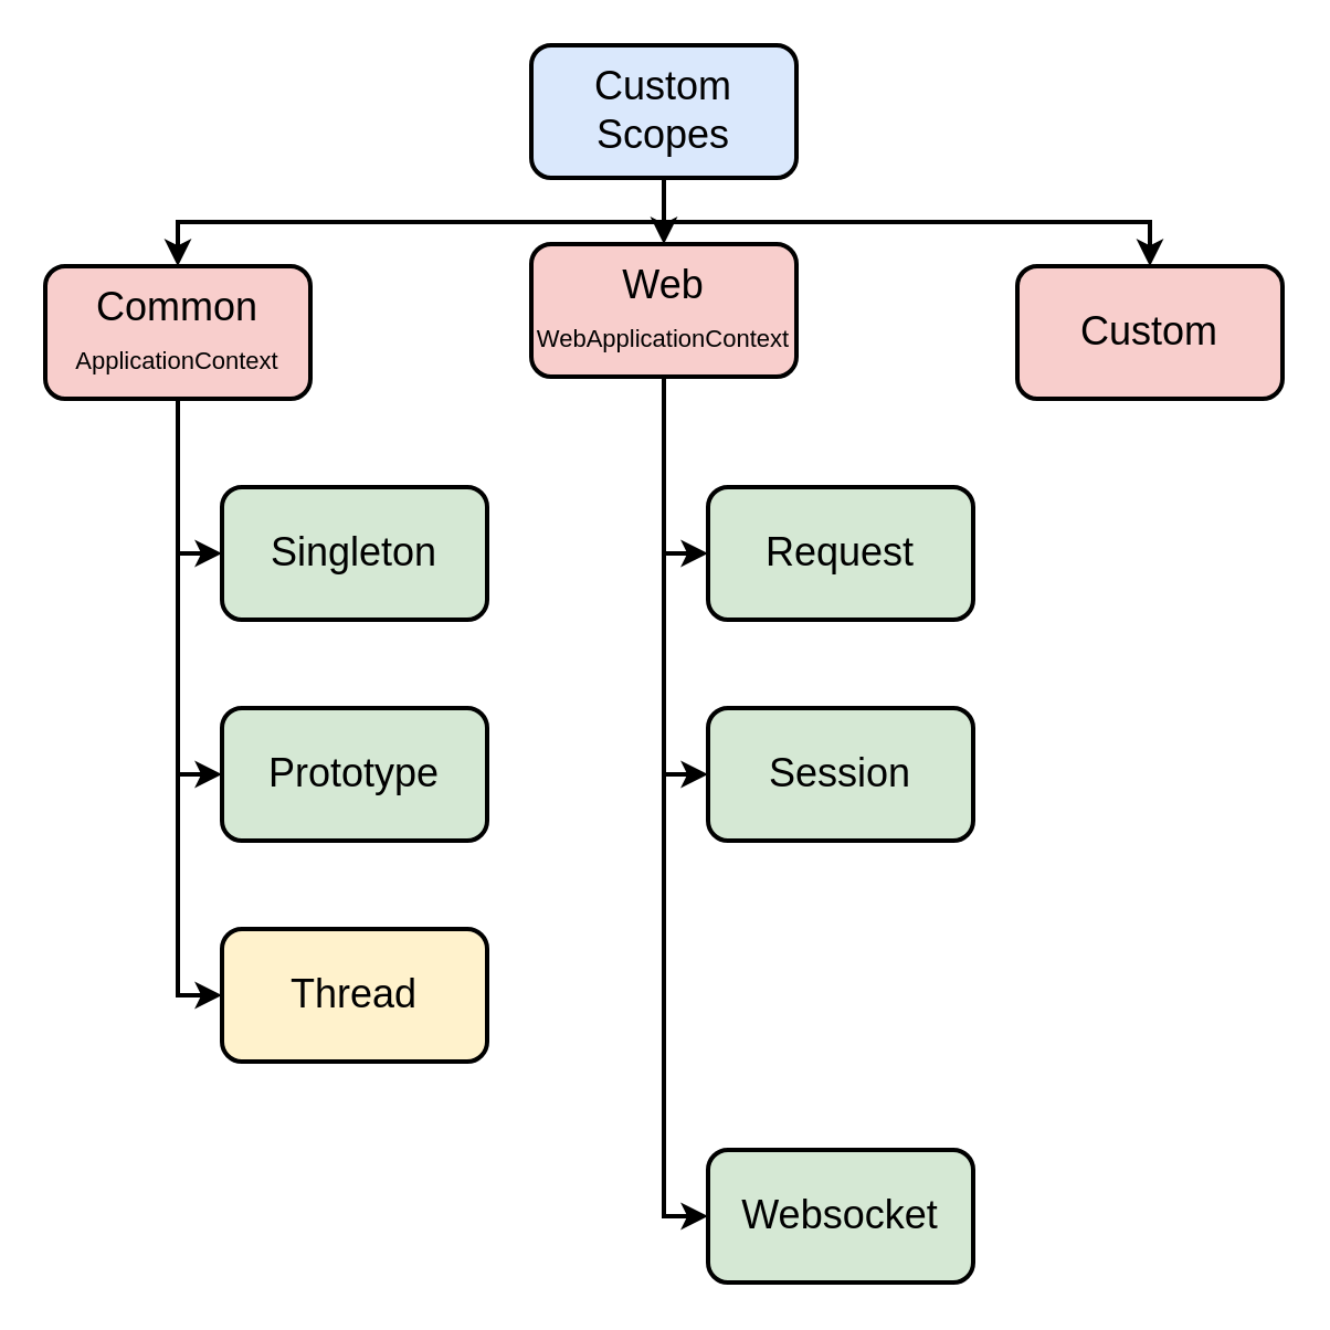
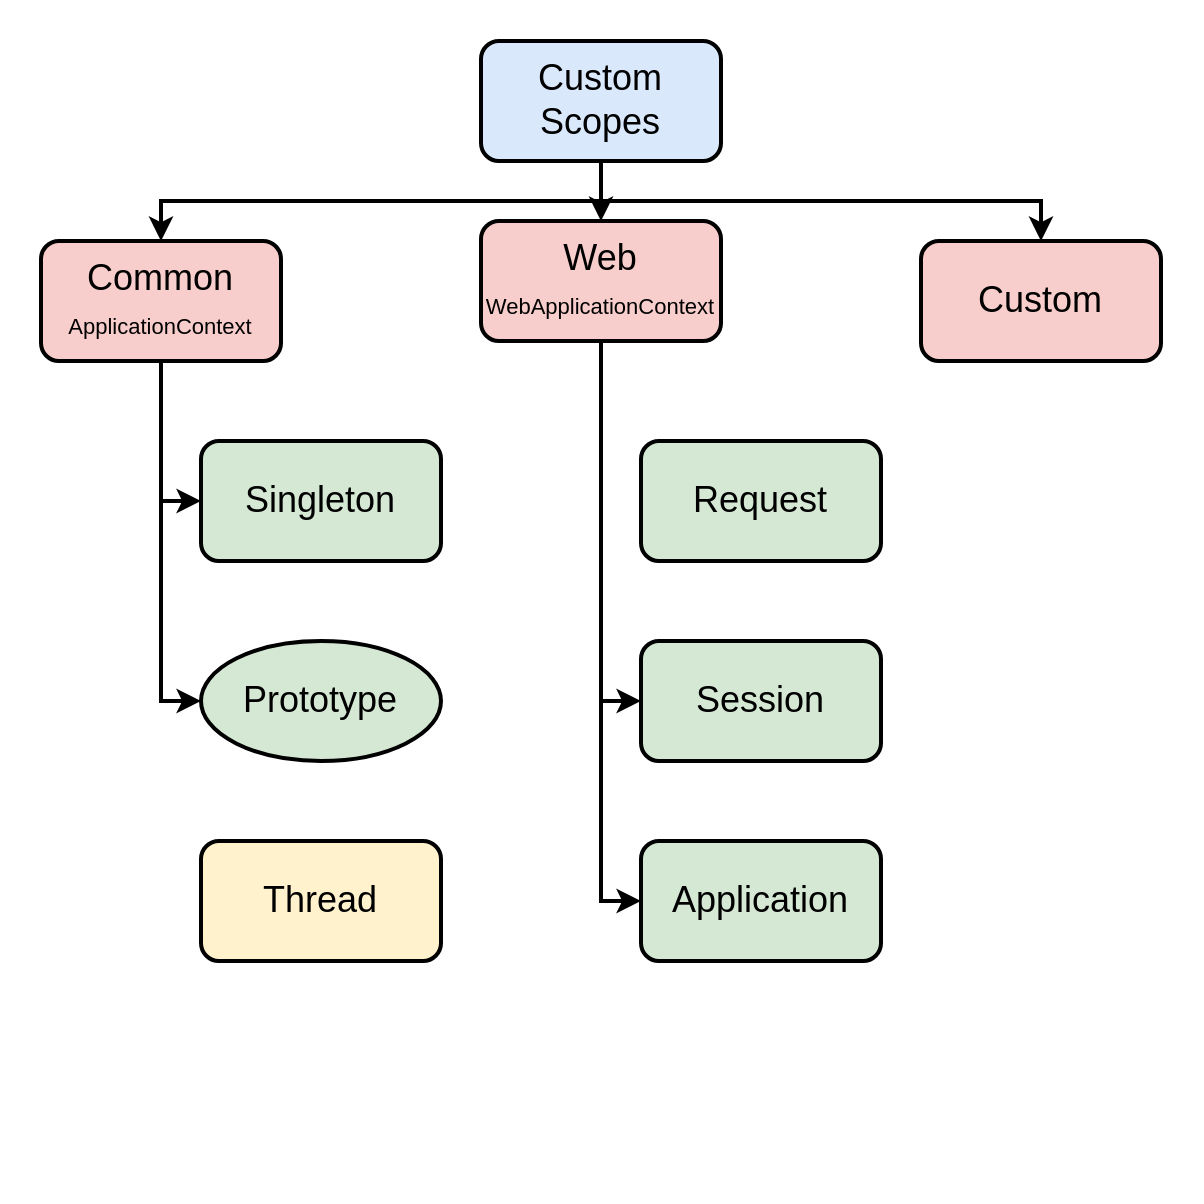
- <mxCell id="10" style="edgeStyle=orthogonalEdgeStyle;rounded=0;orthogonalLoop=1;jettySize=auto;html=1;exitX=0.5;exitY=1;exitDx=0;exitDy=0;entryX=0;entryY=0.5;entryDx=0;entryDy=0;fontSize=18;strokeColor=default;strokeWidth=2;" edge="1" parent="1" source="14" target="19"><mxGeometry relative="1" as="geometry" /></mxCell>
- <mxCell id="17" value="Prototype" style="rounded=1;whiteSpace=wrap;html=1;fontSize=18;fillColor=#d5e8d4;strokeColor=default;strokeWidth=2;" vertex="1" parent="1"><mxGeometry x="100" y="320" width="120" height="60" as="geometry" /></mxCell>
+ <mxCell id="17" value="Prototype" style="ellipse;whiteSpace=wrap;html=1;fontSize=18;fillColor=#d5e8d4;strokeColor=default;strokeWidth=2;" vertex="1" parent="1"><mxGeometry x="100" y="320" width="120" height="60" as="geometry" /></mxCell>
- <mxCell id="8" style="edgeStyle=orthogonalEdgeStyle;rounded=0;orthogonalLoop=1;jettySize=auto;html=1;exitX=0.5;exitY=1;exitDx=0;exitDy=0;entryX=0;entryY=0.5;entryDx=0;entryDy=0;fontSize=18;strokeColor=default;strokeWidth=2;" edge="1" parent="1" source="9" target="18"><mxGeometry relative="1" as="geometry" /></mxCell>
+ <mxCell id="12" style="edgeStyle=orthogonalEdgeStyle;rounded=0;orthogonalLoop=1;jettySize=auto;html=1;exitX=0.5;exitY=1;exitDx=0;exitDy=0;entryX=0;entryY=0.5;entryDx=0;entryDy=0;fontSize=18;strokeColor=default;strokeWidth=2;" edge="1" parent="1" source="14" target="21"><mxGeometry relative="1" as="geometry" /></mxCell>
+ <mxCell id="21" value="Application" style="rounded=1;whiteSpace=wrap;html=1;fontSize=18;fillColor=#d5e8d4;strokeColor=default;strokeWidth=2;" vertex="1" parent="1"><mxGeometry x="320" y="420" width="120" height="60" as="geometry" /></mxCell>
- <mxCell id="13" style="edgeStyle=orthogonalEdgeStyle;rounded=0;orthogonalLoop=1;jettySize=auto;html=1;exitX=0.5;exitY=1;exitDx=0;exitDy=0;entryX=0;entryY=0.5;entryDx=0;entryDy=0;fontSize=18;strokeColor=default;strokeWidth=2;" edge="1" parent="1" source="14" target="22"><mxGeometry relative="1" as="geometry" /></mxCell>
- <mxCell id="22" value="Websocket" style="rounded=1;whiteSpace=wrap;html=1;fontSize=18;fillColor=#d5e8d4;strokeColor=default;strokeWidth=2;" vertex="1" parent="1"><mxGeometry x="320" y="520" width="120" height="60" as="geometry" /></mxCell>
